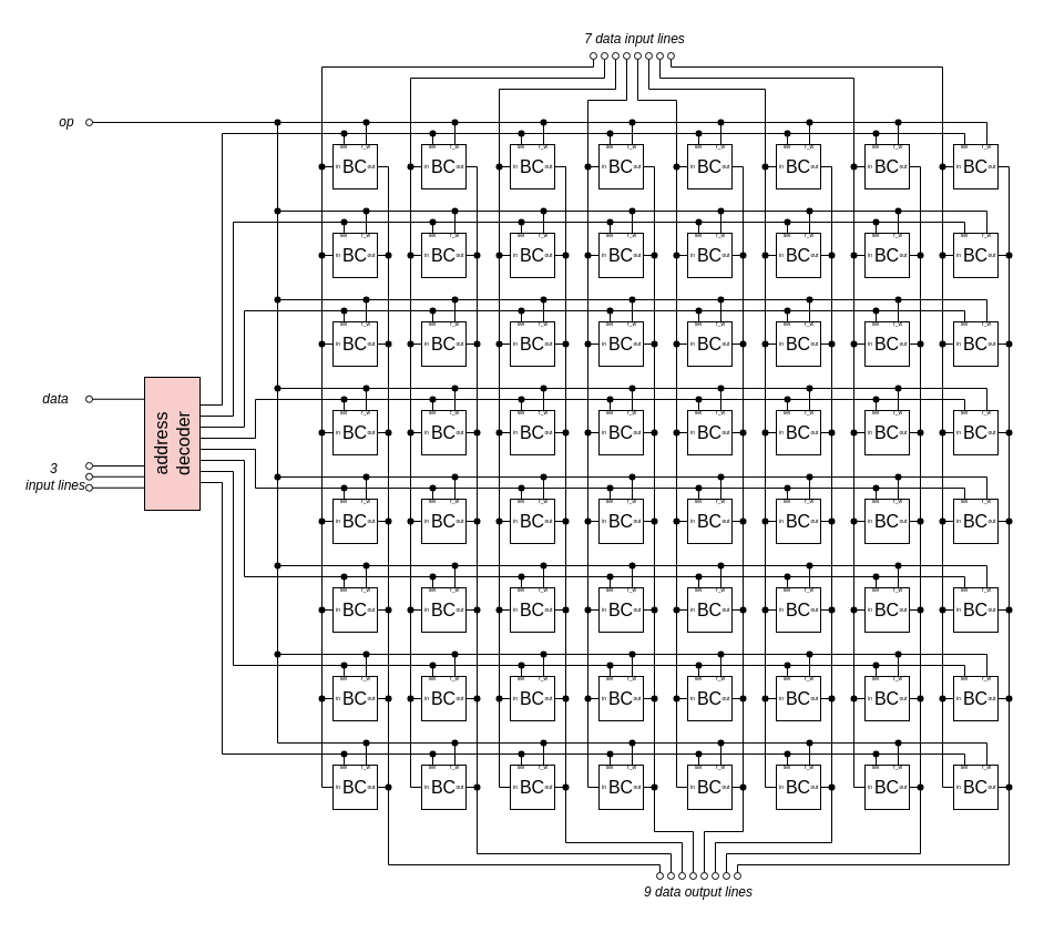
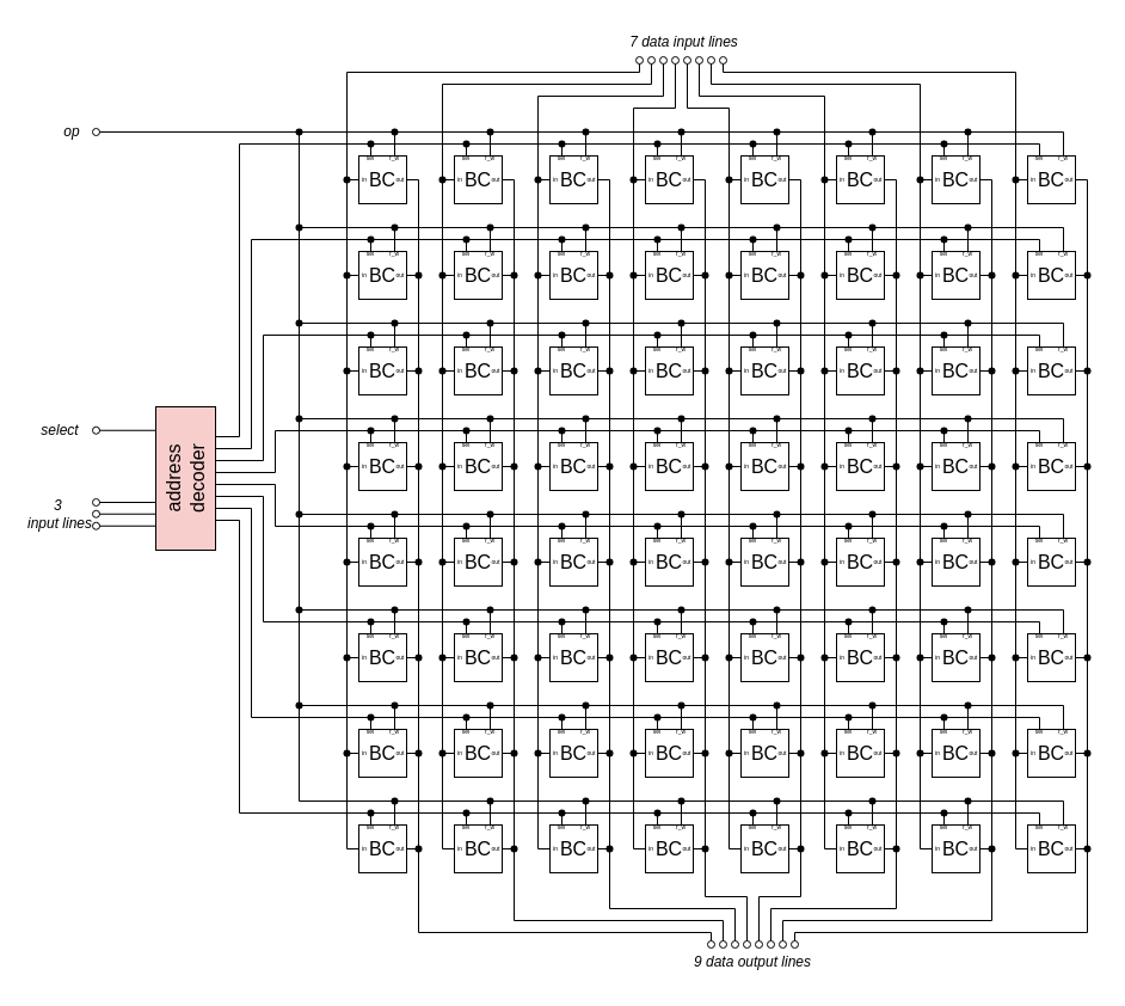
- <mxCell id="922" value="&lt;i&gt;data&lt;/i&gt;" style="text;html=1;align=center;verticalAlign=middle;whiteSpace=wrap;rounded=0;" vertex="1" parent="1"><mxGeometry y="345" width="60" height="30" as="geometry" x="20" /></mxCell>
+ <mxCell id="922" value="&lt;i&gt;select&lt;/i&gt;" style="text;html=1;align=center;verticalAlign=middle;whiteSpace=wrap;rounded=0;" vertex="1" parent="1"><mxGeometry y="345" width="60" height="30" as="geometry" x="20" /></mxCell>
